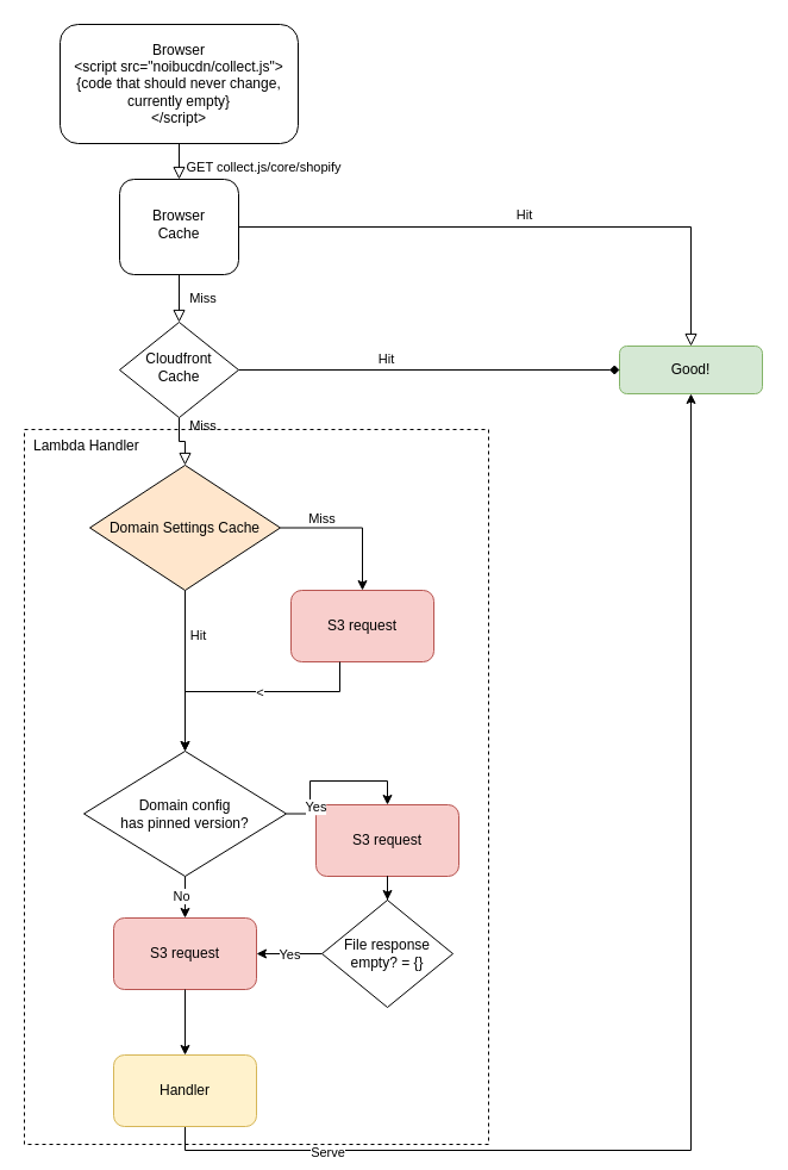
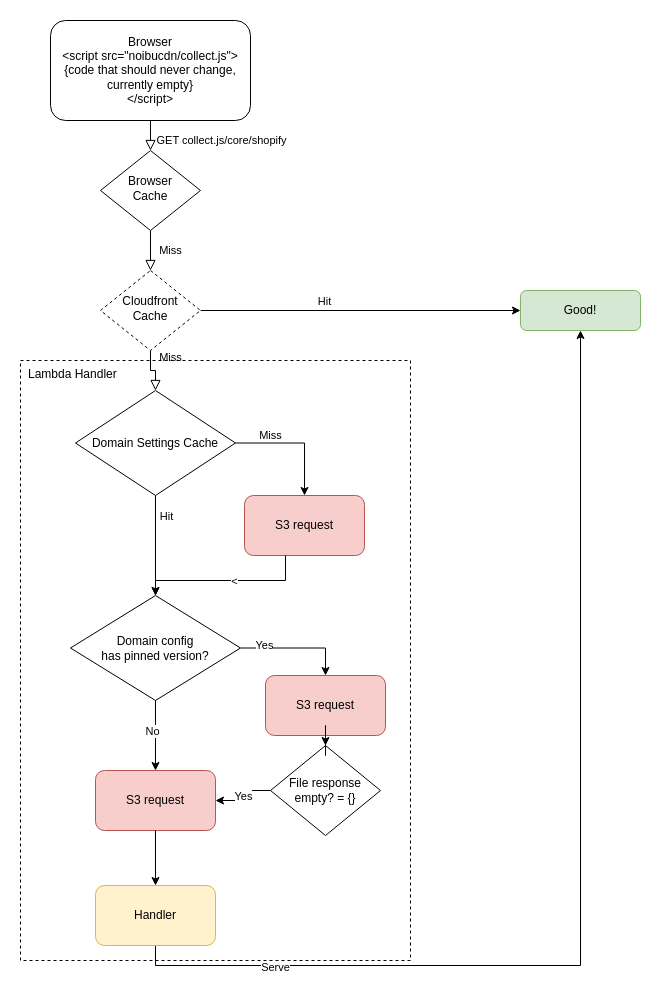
- <mxCell id="6" value="Browser&lt;br&gt;Cache" style="whiteSpace=wrap;html=1;shadow=0;fontFamily=Helvetica;fontSize=12;align=center;strokeWidth=1;spacing=6;spacingTop=-4;rounded=1;" parent="1" vertex="1"><mxGeometry x="100" y="150" width="100" height="80" as="geometry" /></mxCell>
+ <mxCell id="6" value="Browser&lt;br&gt;Cache" style="rhombus;whiteSpace=wrap;html=1;shadow=0;fontFamily=Helvetica;fontSize=12;align=center;strokeWidth=1;spacing=6;spacingTop=-4;" parent="1" vertex="1"><mxGeometry x="100" y="150" width="100" height="80" as="geometry" /></mxCell>
- <mxCell id="5" value="Hit" style="edgeStyle=orthogonalEdgeStyle;rounded=0;html=1;jettySize=auto;orthogonalLoop=1;fontSize=11;endArrow=block;endFill=0;endSize=8;strokeWidth=1;shadow=0;labelBackgroundColor=none;" parent="1" source="6" target="7" edge="1"><mxGeometry y="10" relative="1" as="geometry"><mxPoint as="offset" /></mxGeometry></mxCell>
- <mxCell id="11" value="Cloudfront&lt;br&gt;Cache" style="rhombus;whiteSpace=wrap;html=1;shadow=0;fontFamily=Helvetica;fontSize=12;align=center;strokeWidth=1;spacing=6;spacingTop=-4;" parent="1" vertex="1"><mxGeometry x="100" y="270" width="100" height="80" as="geometry" /></mxCell>
+ <mxCell id="11" value="Cloudfront&lt;br&gt;Cache" style="rhombus;whiteSpace=wrap;html=1;shadow=0;fontFamily=Helvetica;fontSize=12;align=center;strokeWidth=1;spacing=6;spacingTop=-4;dashed=1;" parent="1" vertex="1"><mxGeometry x="100" y="270" width="100" height="80" as="geometry" /></mxCell>
- <mxCell id="9" style="edgeStyle=orthogonalEdgeStyle;rounded=0;orthogonalLoop=1;jettySize=auto;html=1;entryX=0;entryY=0.5;entryDx=0;entryDy=0;endArrow=diamond;" edge="1" parent="1" source="11" target="7"><mxGeometry relative="1" as="geometry" /></mxCell>
+ <mxCell id="9" style="edgeStyle=orthogonalEdgeStyle;rounded=0;orthogonalLoop=1;jettySize=auto;html=1;entryX=0;entryY=0.5;entryDx=0;entryDy=0;" edge="1" parent="1" source="11" target="7"><mxGeometry relative="1" as="geometry" /></mxCell>
- <mxCell id="14" value="Domain Settings Cache" style="rhombus;whiteSpace=wrap;html=1;fillColor=#ffe6cc;" vertex="1" parent="1"><mxGeometry x="75" y="390" width="160" height="105" as="geometry" /></mxCell>
+ <mxCell id="14" value="Domain Settings Cache" style="rhombus;whiteSpace=wrap;html=1;" vertex="1" parent="1"><mxGeometry x="75" y="390" width="160" height="105" as="geometry" /></mxCell>
- <mxCell id="15" value="Domain config &lt;br&gt;has pinned version?" style="rhombus;whiteSpace=wrap;html=1;" vertex="1" parent="1"><mxGeometry x="70" y="630" width="170" height="105" as="geometry" /></mxCell>
+ <mxCell id="15" value="Domain config &lt;br&gt;has pinned version?" style="rhombus;whiteSpace=wrap;html=1;" vertex="1" parent="1"><mxGeometry x="70" y="595" width="170" height="105" as="geometry" /></mxCell>
- <mxCell id="17" value="File response empty? = {}" style="rhombus;whiteSpace=wrap;html=1;" vertex="1" parent="1"><mxGeometry x="270" y="755" width="110" height="90" as="geometry" /></mxCell>
+ <mxCell id="17" value="File response empty? = {}" style="rhombus;whiteSpace=wrap;html=1;" vertex="1" parent="1"><mxGeometry x="270" y="745" width="110" height="90" as="geometry" /></mxCell>
